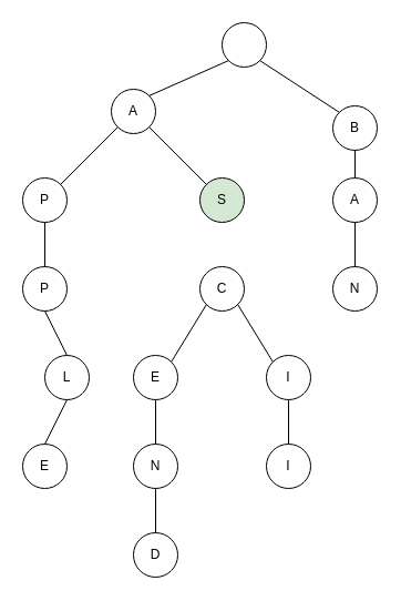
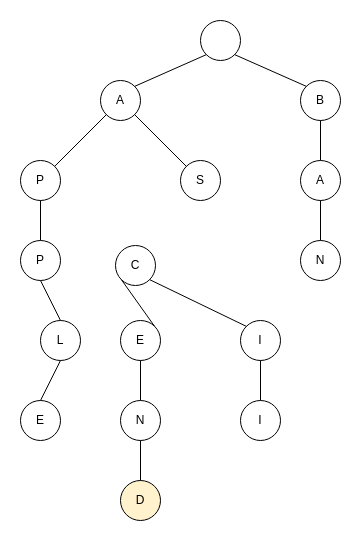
- <mxCell id="4" value="B" style="ellipse;whiteSpace=wrap;html=1;" parent="1" vertex="1"><mxGeometry x="300" y="95" width="40" height="40" as="geometry" /></mxCell>
+ <mxCell id="4" value="B" style="ellipse;whiteSpace=wrap;html=1;" parent="1" vertex="1"><mxGeometry x="300" y="80" width="40" height="40" as="geometry" /></mxCell>
- <mxCell id="5" value="S" style="ellipse;whiteSpace=wrap;html=1;fillColor=#d5e8d4;" parent="1" vertex="1"><mxGeometry x="180" y="160" width="40" height="40" as="geometry" /></mxCell>
+ <mxCell id="5" value="S" style="ellipse;whiteSpace=wrap;html=1;" parent="1" vertex="1"><mxGeometry x="180" y="160" width="40" height="40" as="geometry" /></mxCell>
- <mxCell id="12" value="C" style="ellipse;whiteSpace=wrap;html=1;" parent="1" vertex="1"><mxGeometry x="180" y="240" width="40" height="40" as="geometry" /></mxCell>
+ <mxCell id="12" value="C" style="ellipse;whiteSpace=wrap;html=1;" parent="1" vertex="1"><mxGeometry x="115" y="245" width="40" height="40" as="geometry" /></mxCell>
- <mxCell id="17" value="D" style="ellipse;whiteSpace=wrap;html=1;" parent="1" vertex="1"><mxGeometry x="120" y="480" width="40" height="40" as="geometry" /></mxCell>
+ <mxCell id="17" value="D" style="ellipse;whiteSpace=wrap;html=1;fillColor=#fff2cc;" parent="1" vertex="1"><mxGeometry x="120" y="480" width="40" height="40" as="geometry" /></mxCell>
